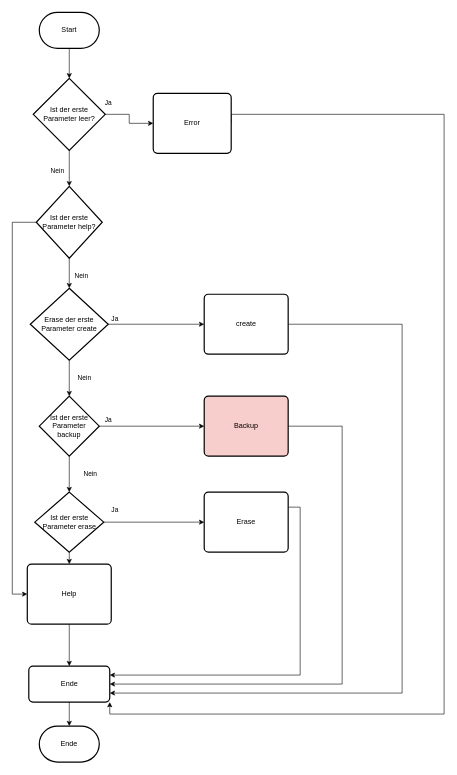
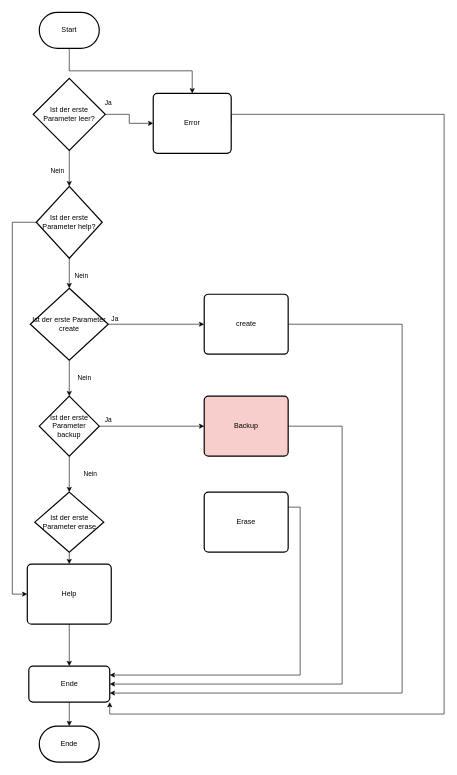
- <mxCell id="2" style="edgeStyle=orthogonalEdgeStyle;rounded=0;orthogonalLoop=1;jettySize=auto;html=1;exitX=0.5;exitY=1;exitDx=0;exitDy=0;exitPerimeter=0;" edge="1" parent="1" source="3" target="10"><mxGeometry relative="1" as="geometry" /></mxCell>
+ <mxCell id="2" style="edgeStyle=orthogonalEdgeStyle;rounded=0;orthogonalLoop=1;jettySize=auto;html=1;exitX=0.5;exitY=1;exitDx=0;exitDy=0;exitPerimeter=0;" edge="1" parent="1" source="3" target="12"><mxGeometry relative="1" as="geometry" /></mxCell>
- <mxCell id="18" value="Erase der erste Parameter create" style="strokeWidth=2;html=1;shape=mxgraph.flowchart.decision;whiteSpace=wrap;" vertex="1" parent="1"><mxGeometry x="50" y="480" width="130" height="120" as="geometry" /></mxCell>
+ <mxCell id="18" value="Ist der erste Parameter create" style="strokeWidth=2;html=1;shape=mxgraph.flowchart.decision;whiteSpace=wrap;" vertex="1" parent="1"><mxGeometry x="50" y="480" width="130" height="120" as="geometry" /></mxCell>
- <mxCell id="24" value="Ja" style="edgeStyle=orthogonalEdgeStyle;rounded=0;orthogonalLoop=1;jettySize=auto;html=1;exitX=1;exitY=0.5;exitDx=0;exitDy=0;exitPerimeter=0;entryX=0;entryY=0.5;entryDx=0;entryDy=0;" edge="1" parent="1" source="26" target="30"><mxGeometry x="-0.791" y="20" relative="1" as="geometry"><mxPoint as="offset" /></mxGeometry></mxCell>
